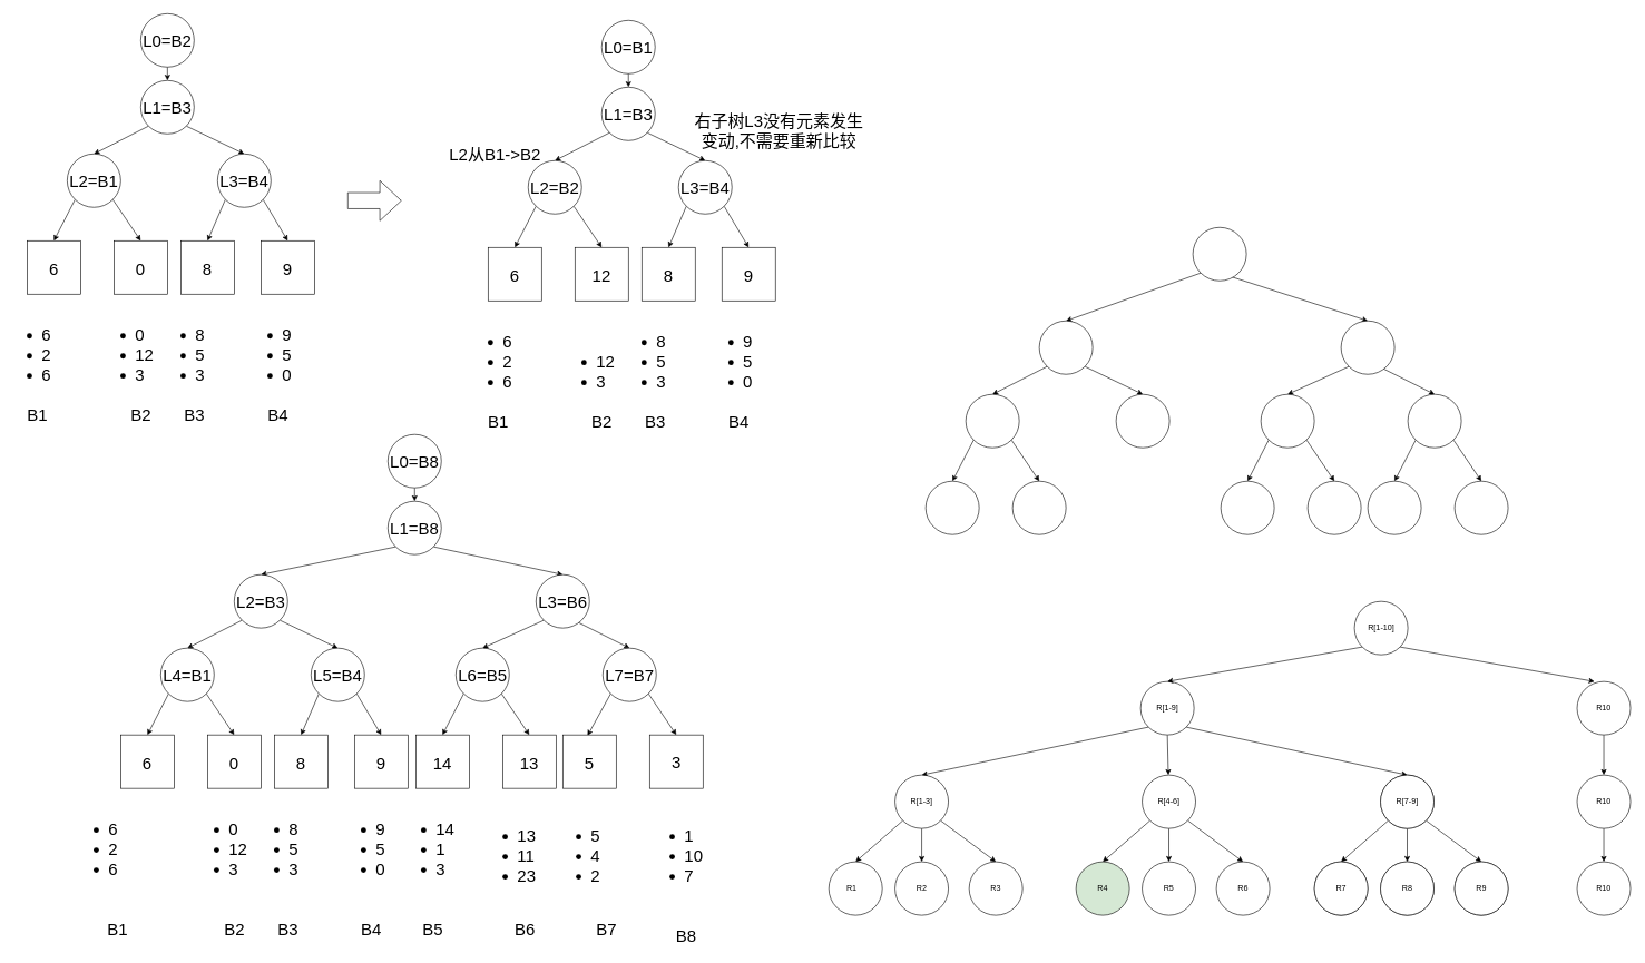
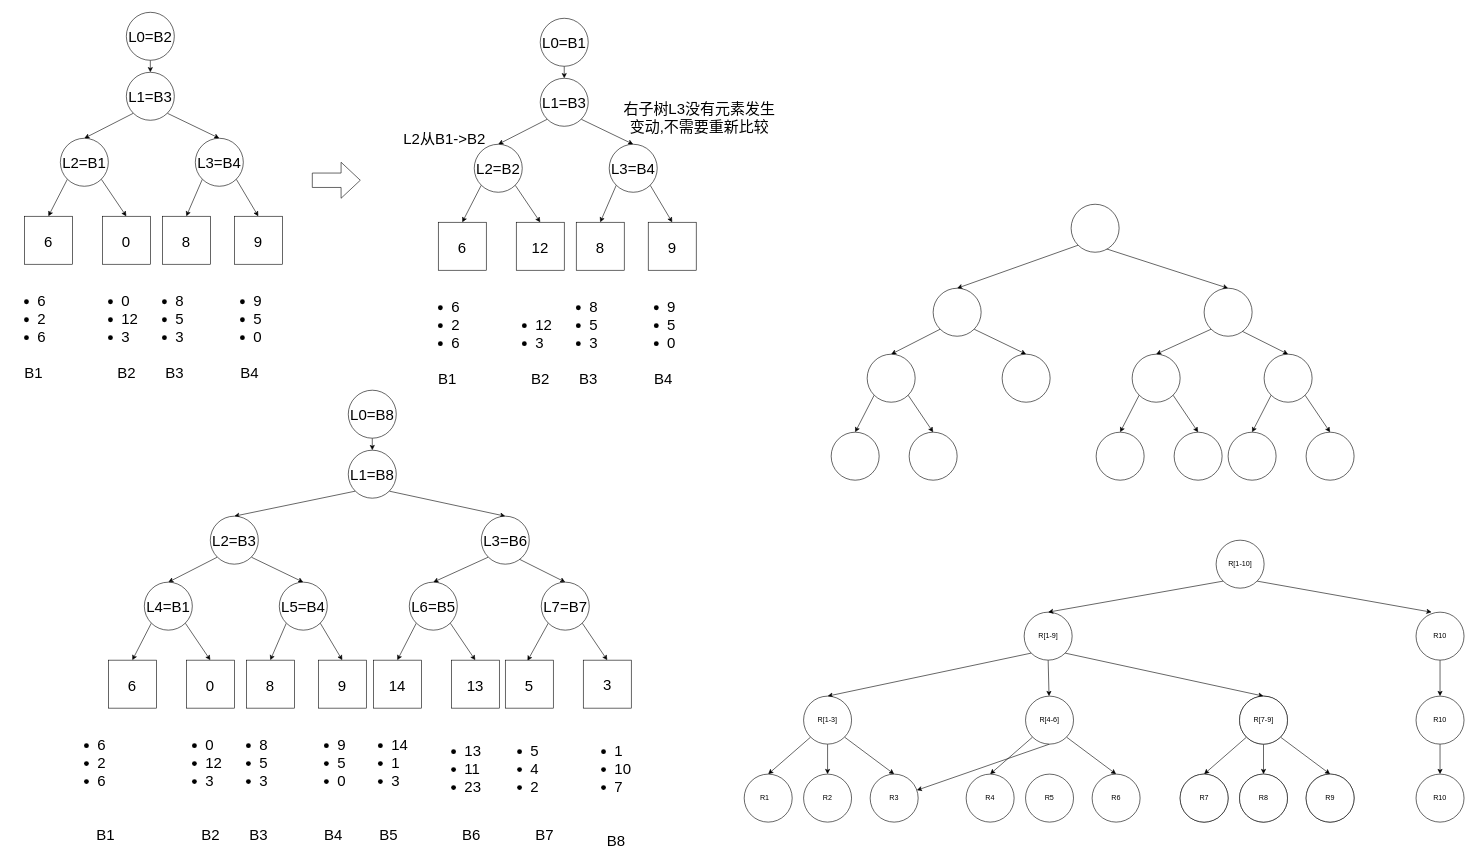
- <mxCell id="51" style="edgeStyle=none;html=1;exitX=0.5;exitY=1;exitDx=0;exitDy=0;entryX=0.5;entryY=0;entryDx=0;entryDy=0;" parent="1" source="52" target="54" edge="1"><mxGeometry relative="1" as="geometry" /></mxCell>
+ <mxCell id="51" style="edgeStyle=none;html=1;exitX=0.5;exitY=1;exitDx=0;exitDy=0;" parent="1" source="52" target="37" edge="1"><mxGeometry relative="1" as="geometry" /></mxCell>
- <mxCell id="53" value="R4" style="ellipse;whiteSpace=wrap;html=1;aspect=fixed;fillColor=#d5e8d4;" parent="1" vertex="1"><mxGeometry x="1610" y="1290" width="80" height="80" as="geometry" /></mxCell>
+ <mxCell id="53" value="R4" style="ellipse;whiteSpace=wrap;html=1;aspect=fixed;" parent="1" vertex="1"><mxGeometry x="1610" y="1290" width="80" height="80" as="geometry" /></mxCell>
